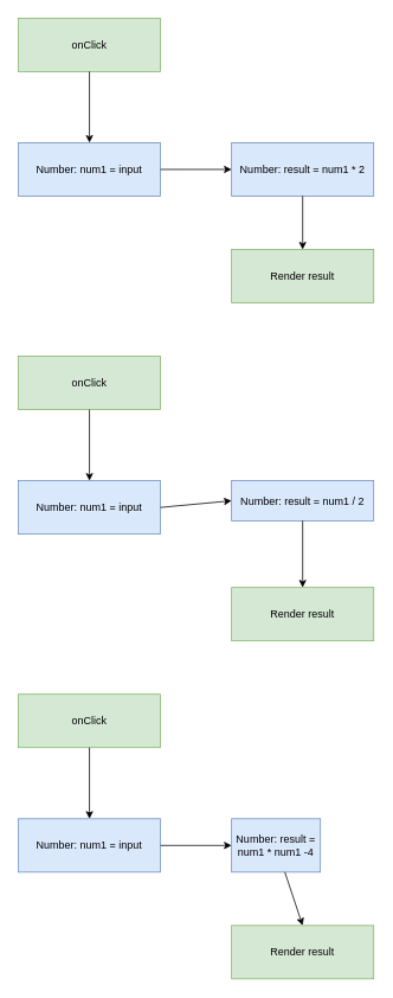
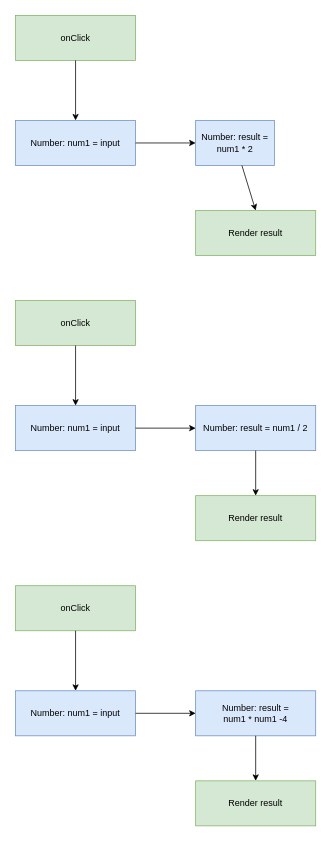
- <mxCell id="5" value="Number: result = num1 * 2" style="rounded=0;whiteSpace=wrap;html=1;fillColor=#dae8fc;strokeColor=#6c8ebf;" vertex="1" parent="1"><mxGeometry x="260" y="160" width="160" height="60" as="geometry" /></mxCell>
+ <mxCell id="5" value="Number: result = num1 * 2" style="rounded=0;whiteSpace=wrap;html=1;fillColor=#dae8fc;strokeColor=#6c8ebf;" vertex="1" parent="1"><mxGeometry x="260" y="160" width="105" height="60" as="geometry" /></mxCell>
- <mxCell id="12" value="Number: result = num1 / 2" style="rounded=0;whiteSpace=wrap;html=1;fillColor=#dae8fc;strokeColor=#6c8ebf;" vertex="1" parent="1"><mxGeometry x="260" y="540" width="160" height="45" as="geometry" /></mxCell>
+ <mxCell id="12" value="Number: result = num1 / 2" style="rounded=0;whiteSpace=wrap;html=1;fillColor=#dae8fc;strokeColor=#6c8ebf;" vertex="1" parent="1"><mxGeometry x="260" y="540" width="160" height="60" as="geometry" /></mxCell>
- <mxCell id="19" value="Number: result = &lt;br&gt;num1 * num1 -4" style="rounded=0;whiteSpace=wrap;html=1;fillColor=#dae8fc;strokeColor=#6c8ebf;" vertex="1" parent="1"><mxGeometry x="260" y="920" width="100" height="60" as="geometry" /></mxCell>
+ <mxCell id="19" value="Number: result = &lt;br&gt;num1 * num1 -4" style="rounded=0;whiteSpace=wrap;html=1;fillColor=#dae8fc;strokeColor=#6c8ebf;" vertex="1" parent="1"><mxGeometry x="260" y="920" width="160" height="60" as="geometry" /></mxCell>
